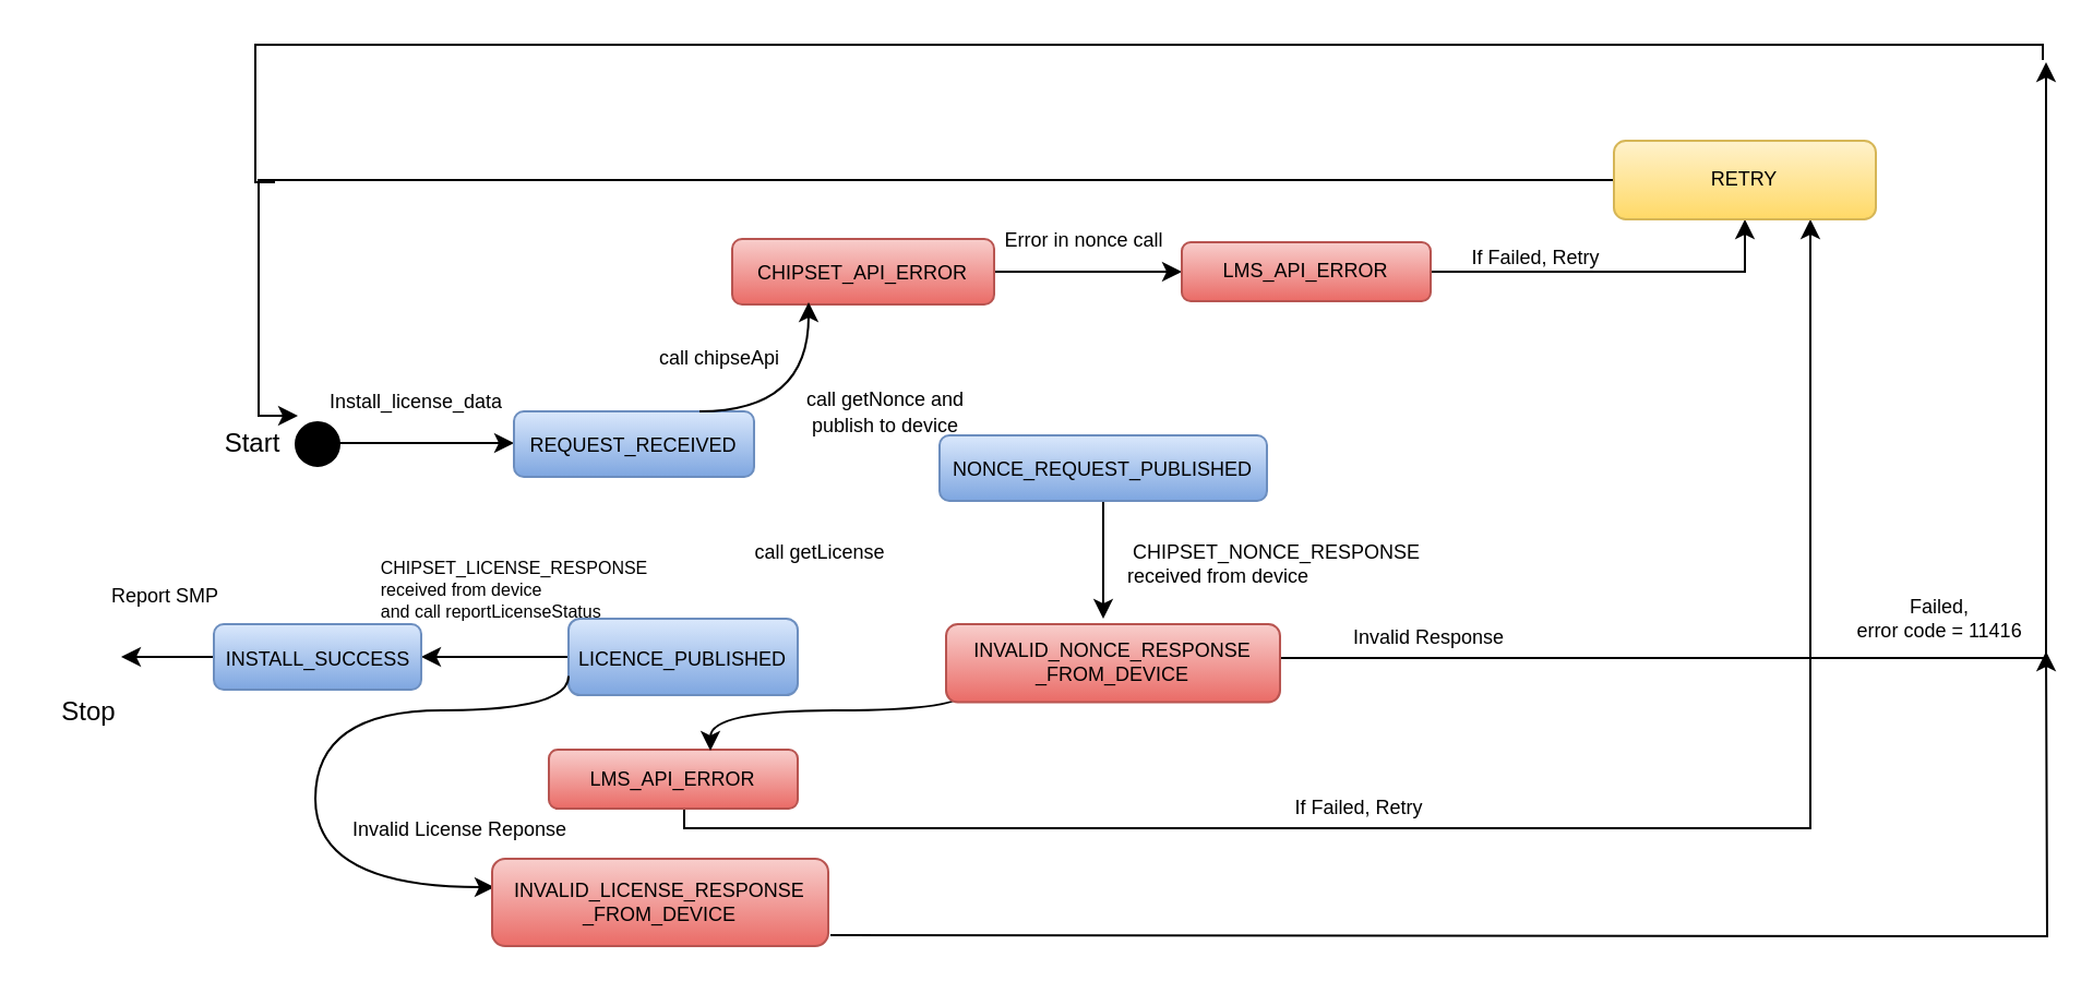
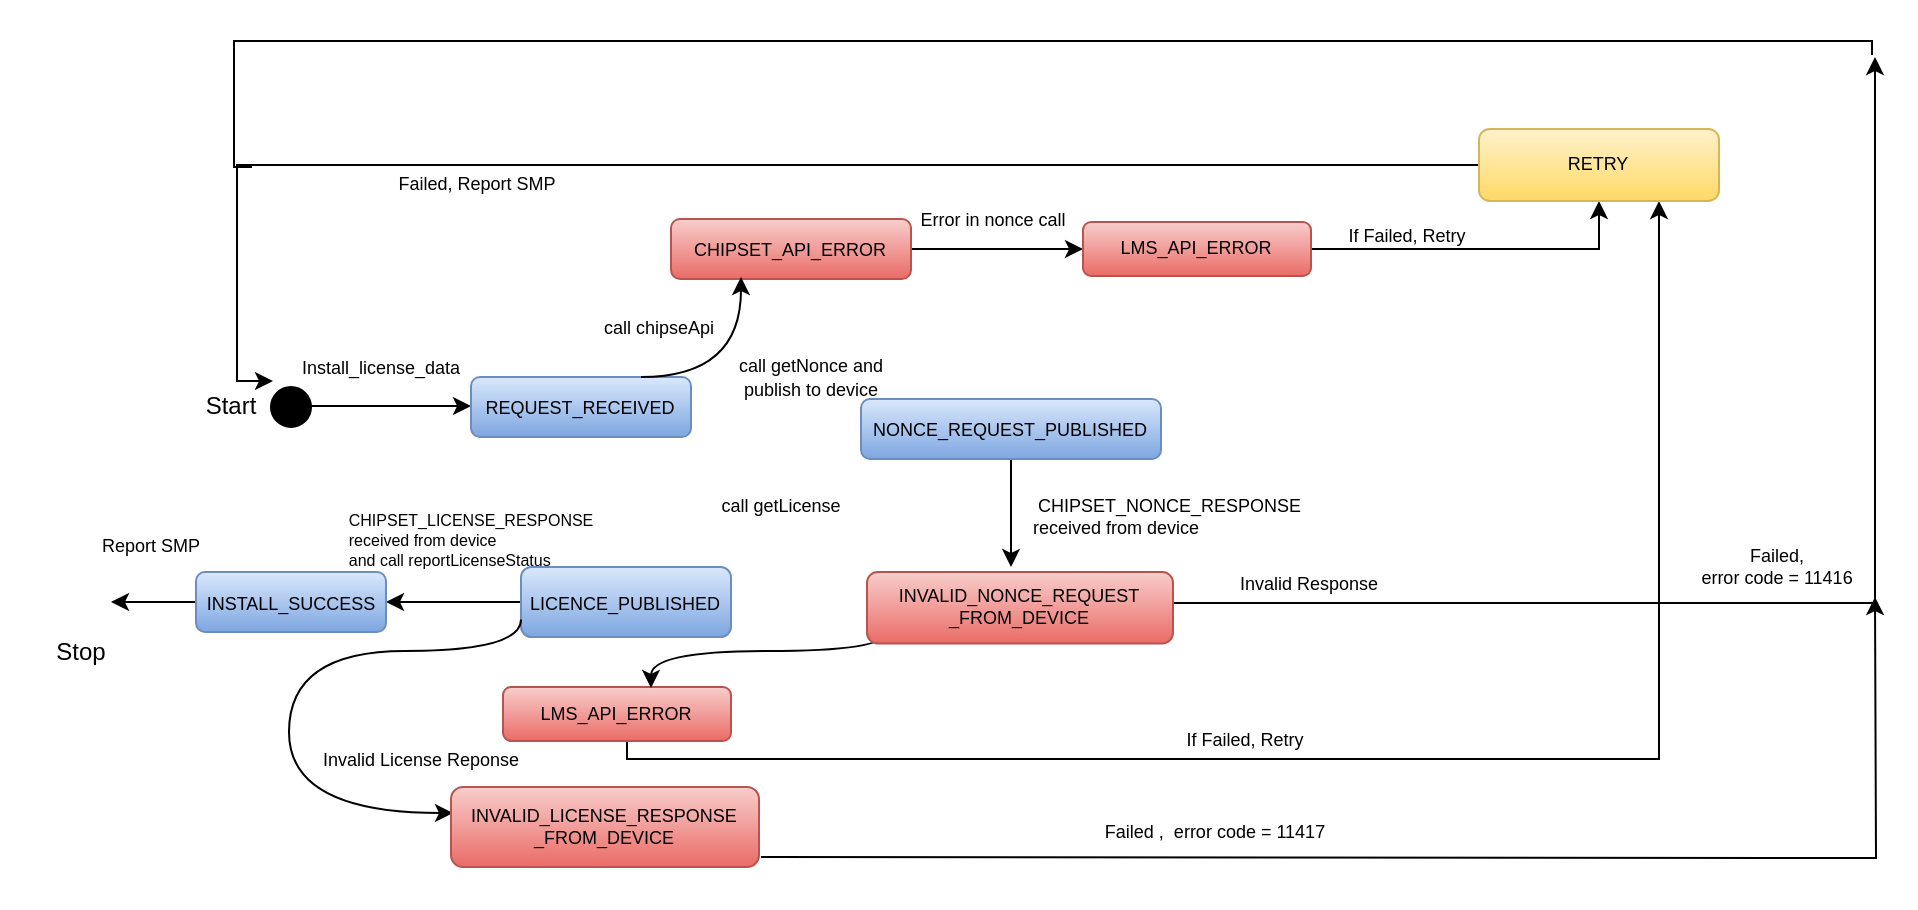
+ <mxCell id="26" value="Failed, Report SMP" style="text;html=1;align=center;verticalAlign=middle;resizable=0;points=[];autosize=1;strokeColor=none;fillColor=none;fontSize=9;" parent="1" vertex="1"><mxGeometry x="193" y="83" width="90" height="18" as="geometry" /></mxCell>
- <mxCell id="14" value="call getLicense" style="text;html=1;align=center;verticalAlign=middle;resizable=0;points=[];autosize=1;strokeColor=none;fillColor=none;fontSize=9;" parent="1" vertex="1"><mxGeometry x="335" y="243" width="80" height="20" as="geometry" /></mxCell>
+ <mxCell id="14" value="call getLicense" style="text;html=1;align=center;verticalAlign=middle;resizable=0;points=[];autosize=1;strokeColor=none;fillColor=none;fontSize=9;" parent="1" vertex="1"><mxGeometry x="350" y="243" width="80" height="20" as="geometry" /></mxCell>
- <mxCell id="38" value="INVALID_NONCE_RESPONSE&lt;br&gt;_FROM_DEVICE" style="rounded=1;whiteSpace=wrap;html=1;fontSize=9;fillColor=#f8cecc;gradientColor=#ea6b66;strokeColor=#b85450;" parent="1" vertex="1"><mxGeometry x="433" y="285.5" width="153" height="35.75" as="geometry" /></mxCell>
+ <mxCell id="38" value="INVALID_NONCE_REQUEST&lt;br&gt;_FROM_DEVICE" style="rounded=1;whiteSpace=wrap;html=1;fontSize=9;fillColor=#f8cecc;gradientColor=#ea6b66;strokeColor=#b85450;" parent="1" vertex="1"><mxGeometry x="433" y="285.5" width="153" height="35.75" as="geometry" /></mxCell>
+ <mxCell id="46" value="Failed ,&amp;nbsp; error code = 11417" style="text;html=1;align=center;verticalAlign=middle;resizable=0;points=[];autosize=1;strokeColor=none;fillColor=none;fontSize=9;" parent="1" vertex="1"><mxGeometry x="544" y="407" width="126" height="18" as="geometry" /></mxCell>
